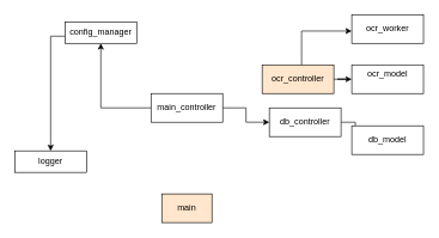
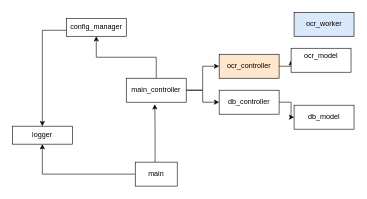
- <mxCell id="12" value="ocr_worker" style="rounded=0;whiteSpace=wrap;html=1;" vertex="1" parent="1"><mxGeometry x="490" y="20" width="100" height="40" as="geometry" /></mxCell>
+ <mxCell id="12" value="ocr_worker" style="rounded=0;whiteSpace=wrap;html=1;fillColor=#dae8fc;" vertex="1" parent="1"><mxGeometry x="490" y="20" width="100" height="40" as="geometry" /></mxCell>
- <mxCell id="16" style="edgeStyle=orthogonalEdgeStyle;rounded=0;orthogonalLoop=1;jettySize=auto;html=1;entryX=-0.001;entryY=0.57;entryDx=0;entryDy=0;entryPerimeter=0;" edge="1" parent="1" source="11" target="12"><mxGeometry relative="1" as="geometry"><Array as="points"><mxPoint x="420" y="43" /></Array></mxGeometry></mxCell>
- <mxCell id="18" value="&lt;span style=&quot;text-align: left;&quot;&gt;config_manager&lt;/span&gt;" style="rounded=0;whiteSpace=wrap;html=1;" vertex="1" parent="1"><mxGeometry x="90" y="30" width="100" height="30" as="geometry" /></mxCell>
+ <mxCell id="18" value="&lt;span style=&quot;text-align: left;&quot;&gt;config_manager&lt;/span&gt;" style="rounded=0;whiteSpace=wrap;html=1;" vertex="1" parent="1"><mxGeometry x="110" y="30" width="100" height="30" as="geometry" /></mxCell>
+ <mxCell id="5" style="edgeStyle=orthogonalEdgeStyle;rounded=0;orthogonalLoop=1;jettySize=auto;html=1;exitX=1;exitY=0.5;exitDx=0;exitDy=0;entryX=0;entryY=0.5;entryDx=0;entryDy=0;" edge="1" parent="1" source="7" target="11"><mxGeometry relative="1" as="geometry" /></mxCell>
- <mxCell id="14" value="ocr_model&lt;div&gt;&lt;br&gt;&lt;/div&gt;" style="rounded=0;whiteSpace=wrap;html=1;" vertex="1" parent="1"><mxGeometry x="490" y="90" width="100" height="40" as="geometry" /></mxCell>
+ <mxCell id="14" value="ocr_model&lt;div&gt;&lt;br&gt;&lt;/div&gt;" style="rounded=0;whiteSpace=wrap;html=1;" vertex="1" parent="1"><mxGeometry x="485" y="80" width="100" height="40" as="geometry" /></mxCell>
- <mxCell id="9" value="db_controller" style="rounded=0;whiteSpace=wrap;html=1;" vertex="1" parent="1"><mxGeometry x="375" y="150" width="100" height="40" as="geometry" /></mxCell>
+ <mxCell id="9" value="db_controller" style="rounded=0;whiteSpace=wrap;html=1;" vertex="1" parent="1"><mxGeometry x="365" y="150" width="100" height="40" as="geometry" /></mxCell>
+ <mxCell id="13" style="edgeStyle=orthogonalEdgeStyle;rounded=0;orthogonalLoop=1;jettySize=auto;html=1;entryX=0.476;entryY=1.085;entryDx=0;entryDy=0;entryPerimeter=0;exitX=0.473;exitY=-0.003;exitDx=0;exitDy=0;exitPerimeter=0;" edge="1" parent="1" source="3" target="7"><mxGeometry relative="1" as="geometry" /></mxCell>
+ <mxCell id="2" style="edgeStyle=orthogonalEdgeStyle;rounded=0;orthogonalLoop=1;jettySize=auto;html=1;entryX=0.5;entryY=1;entryDx=0;entryDy=0;" edge="1" parent="1" source="3" target="19"><mxGeometry relative="1" as="geometry" /></mxCell>
- <mxCell id="3" value="main" style="rounded=0;whiteSpace=wrap;html=1;fillColor=#ffe6cc;" vertex="1" parent="1"><mxGeometry x="225" y="270" width="70" height="40" as="geometry" /></mxCell>
+ <mxCell id="3" value="main" style="rounded=0;whiteSpace=wrap;html=1;" vertex="1" parent="1"><mxGeometry x="225" y="270" width="70" height="40" as="geometry" /></mxCell>
